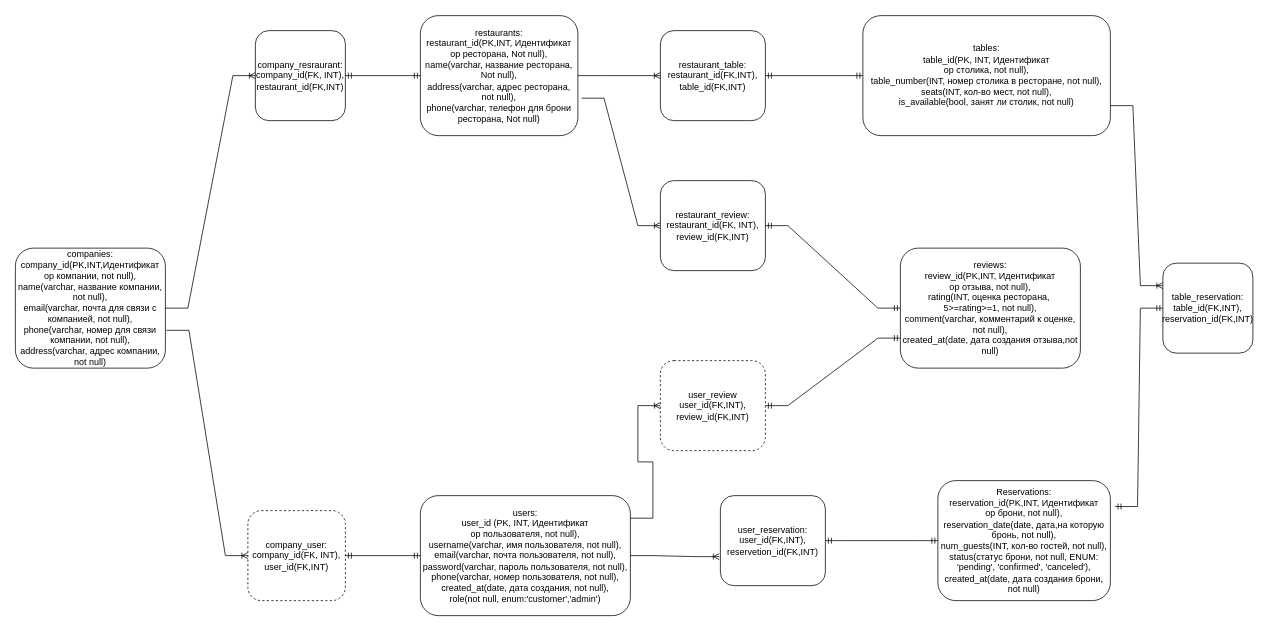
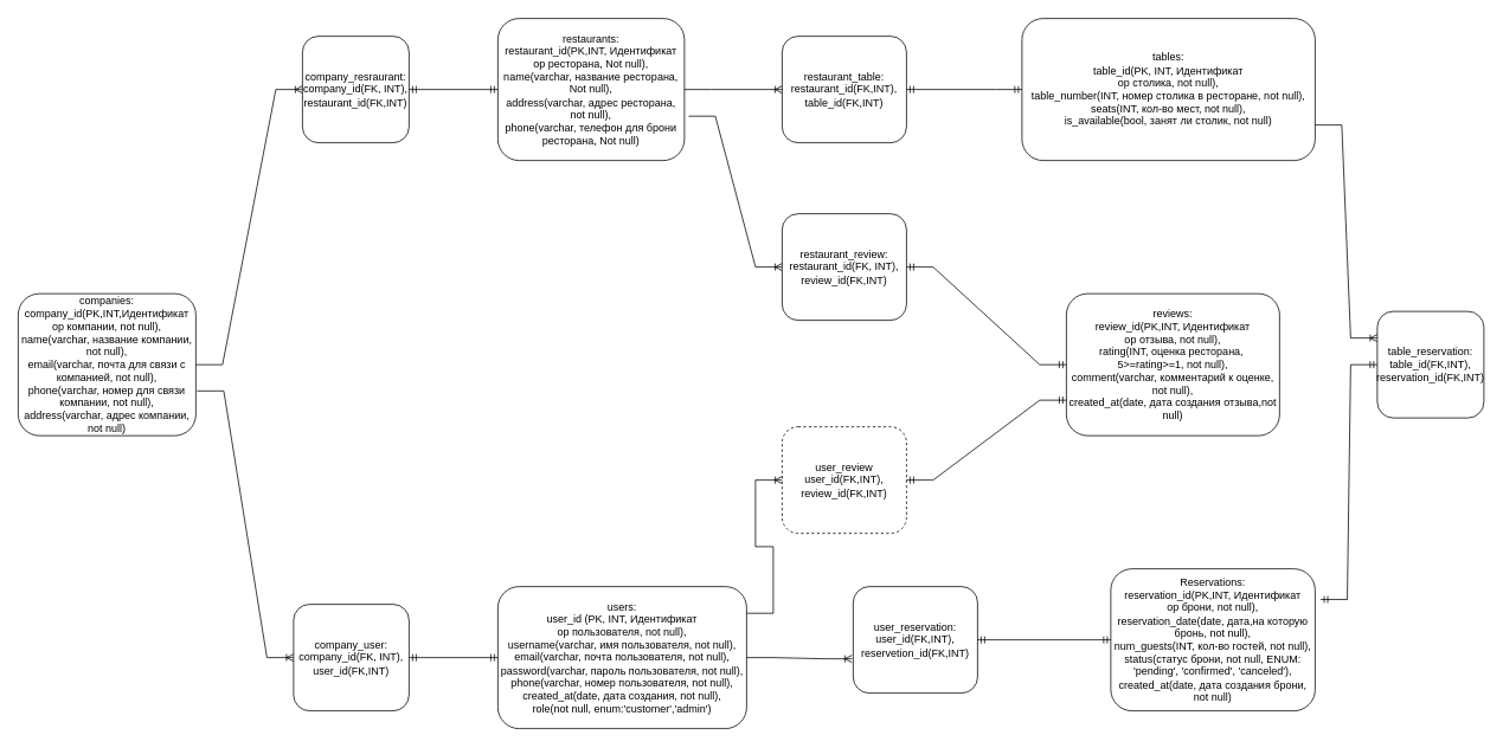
- <mxCell id="16" value="company_user:&lt;div&gt;company_id(FK, INT),&lt;/div&gt;&lt;div&gt;user_id(FK,INT)&lt;/div&gt;" style="rounded=1;whiteSpace=wrap;html=1;dashed=1;" vertex="1" parent="1"><mxGeometry x="330" y="680" width="130" height="120" as="geometry" /></mxCell>
+ <mxCell id="16" value="company_user:&lt;div&gt;company_id(FK, INT),&lt;/div&gt;&lt;div&gt;user_id(FK,INT)&lt;/div&gt;" style="rounded=1;whiteSpace=wrap;html=1;" vertex="1" parent="1"><mxGeometry x="330" y="680" width="130" height="120" as="geometry" /></mxCell>
